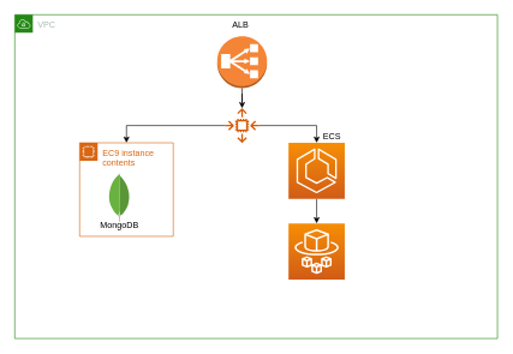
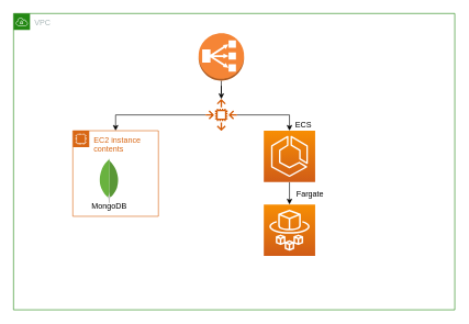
- <mxCell id="14" value="ALB" style="text;html=1;align=center;verticalAlign=middle;resizable=0;points=[];autosize=1;strokeColor=none;fillColor=none;" parent="2" vertex="1"><mxGeometry x="288" width="50" height="30" as="geometry" /></mxCell>
- <mxCell id="10" value="EC9 instance contents" style="points=[[0,0],[0.25,0],[0.5,0],[0.75,0],[1,0],[1,0.25],[1,0.5],[1,0.75],[1,1],[0.75,1],[0.5,1],[0.25,1],[0,1],[0,0.75],[0,0.5],[0,0.25]];outlineConnect=0;gradientColor=none;html=1;whiteSpace=wrap;fontSize=12;fontStyle=0;container=1;pointerEvents=0;collapsible=0;recursiveResize=0;shape=mxgraph.aws4.group;grIcon=mxgraph.aws4.group_ec2_instance_contents;strokeColor=#D86613;fillColor=none;verticalAlign=top;align=left;spacingLeft=30;fontColor=#D86613;dashed=0;" parent="2" vertex="1"><mxGeometry x="90" y="178" width="130" height="130" as="geometry" /></mxCell>
+ <mxCell id="10" value="EC2 instance contents" style="points=[[0,0],[0.25,0],[0.5,0],[0.75,0],[1,0],[1,0.25],[1,0.5],[1,0.75],[1,1],[0.75,1],[0.5,1],[0.25,1],[0,1],[0,0.75],[0,0.5],[0,0.25]];outlineConnect=0;gradientColor=none;html=1;whiteSpace=wrap;fontSize=12;fontStyle=0;container=1;pointerEvents=0;collapsible=0;recursiveResize=0;shape=mxgraph.aws4.group;grIcon=mxgraph.aws4.group_ec2_instance_contents;strokeColor=#D86613;fillColor=none;verticalAlign=top;align=left;spacingLeft=30;fontColor=#D86613;dashed=0;" parent="2" vertex="1"><mxGeometry x="90" y="178" width="130" height="130" as="geometry" /></mxCell>
+ <mxCell id="15" value="Fargate" style="text;html=1;align=center;verticalAlign=middle;resizable=0;points=[];autosize=1;strokeColor=none;fillColor=none;" parent="2" vertex="1"><mxGeometry x="420" y="260" width="60" height="30" as="geometry" /></mxCell>
